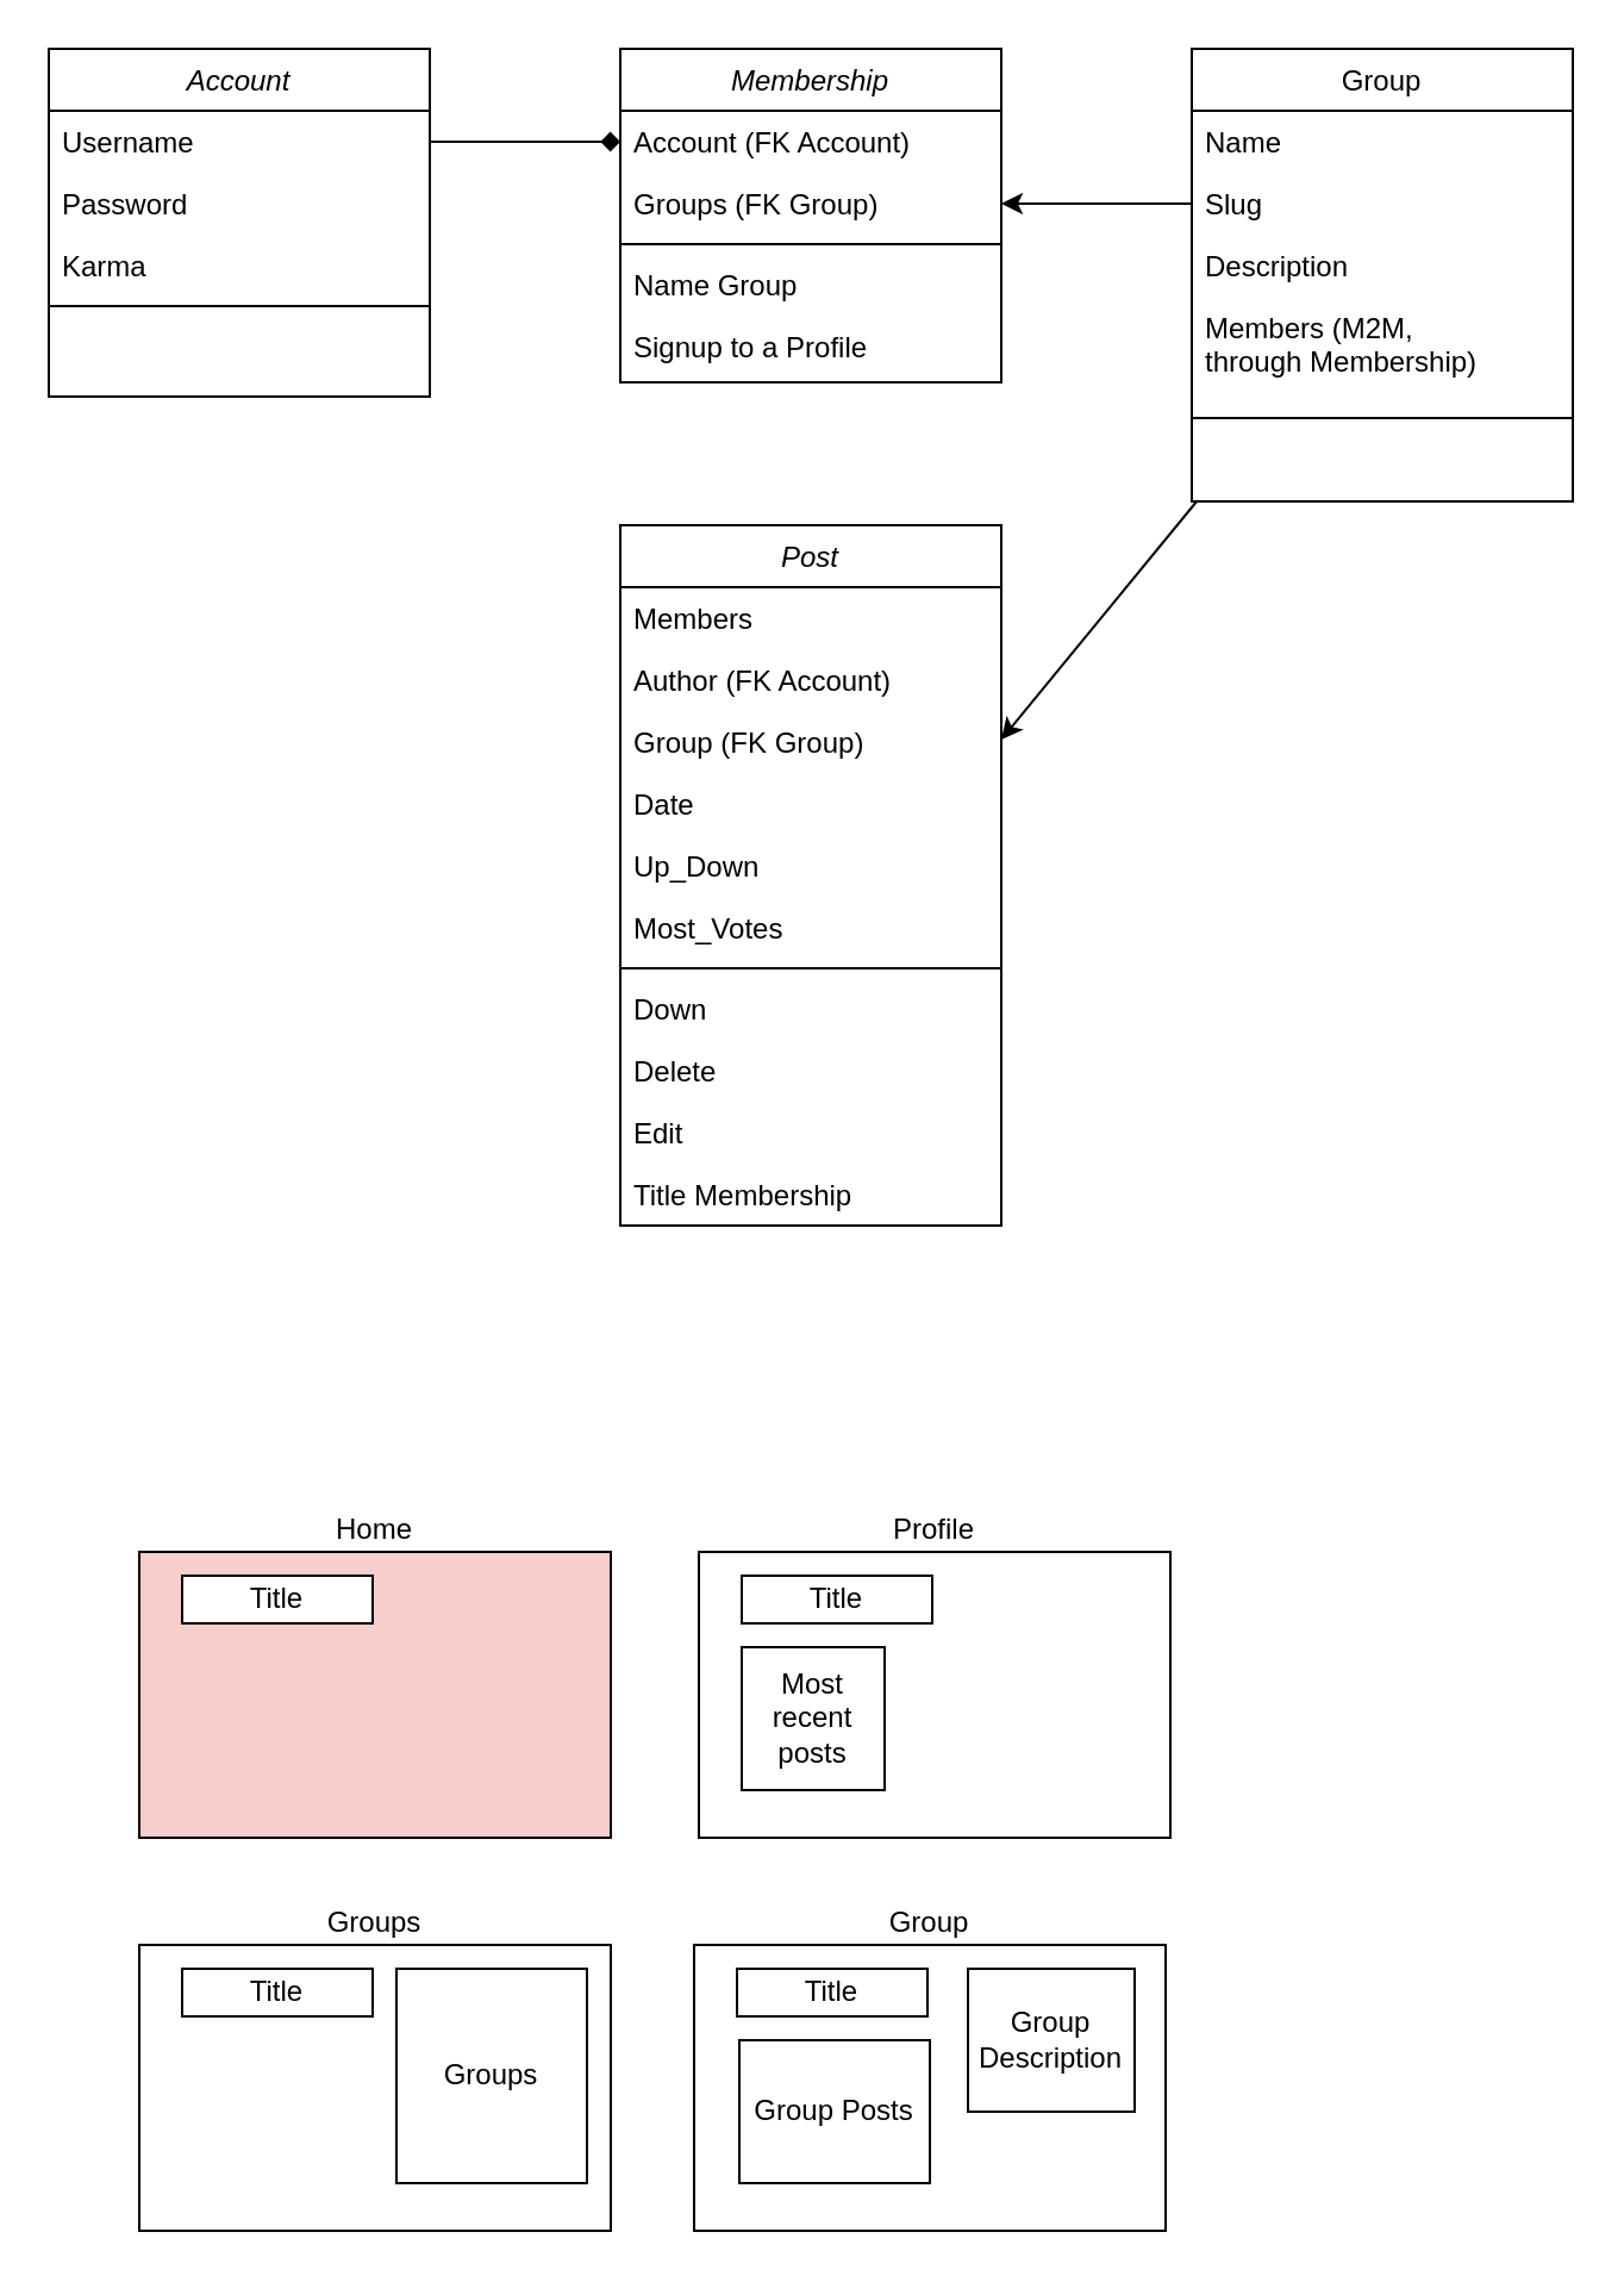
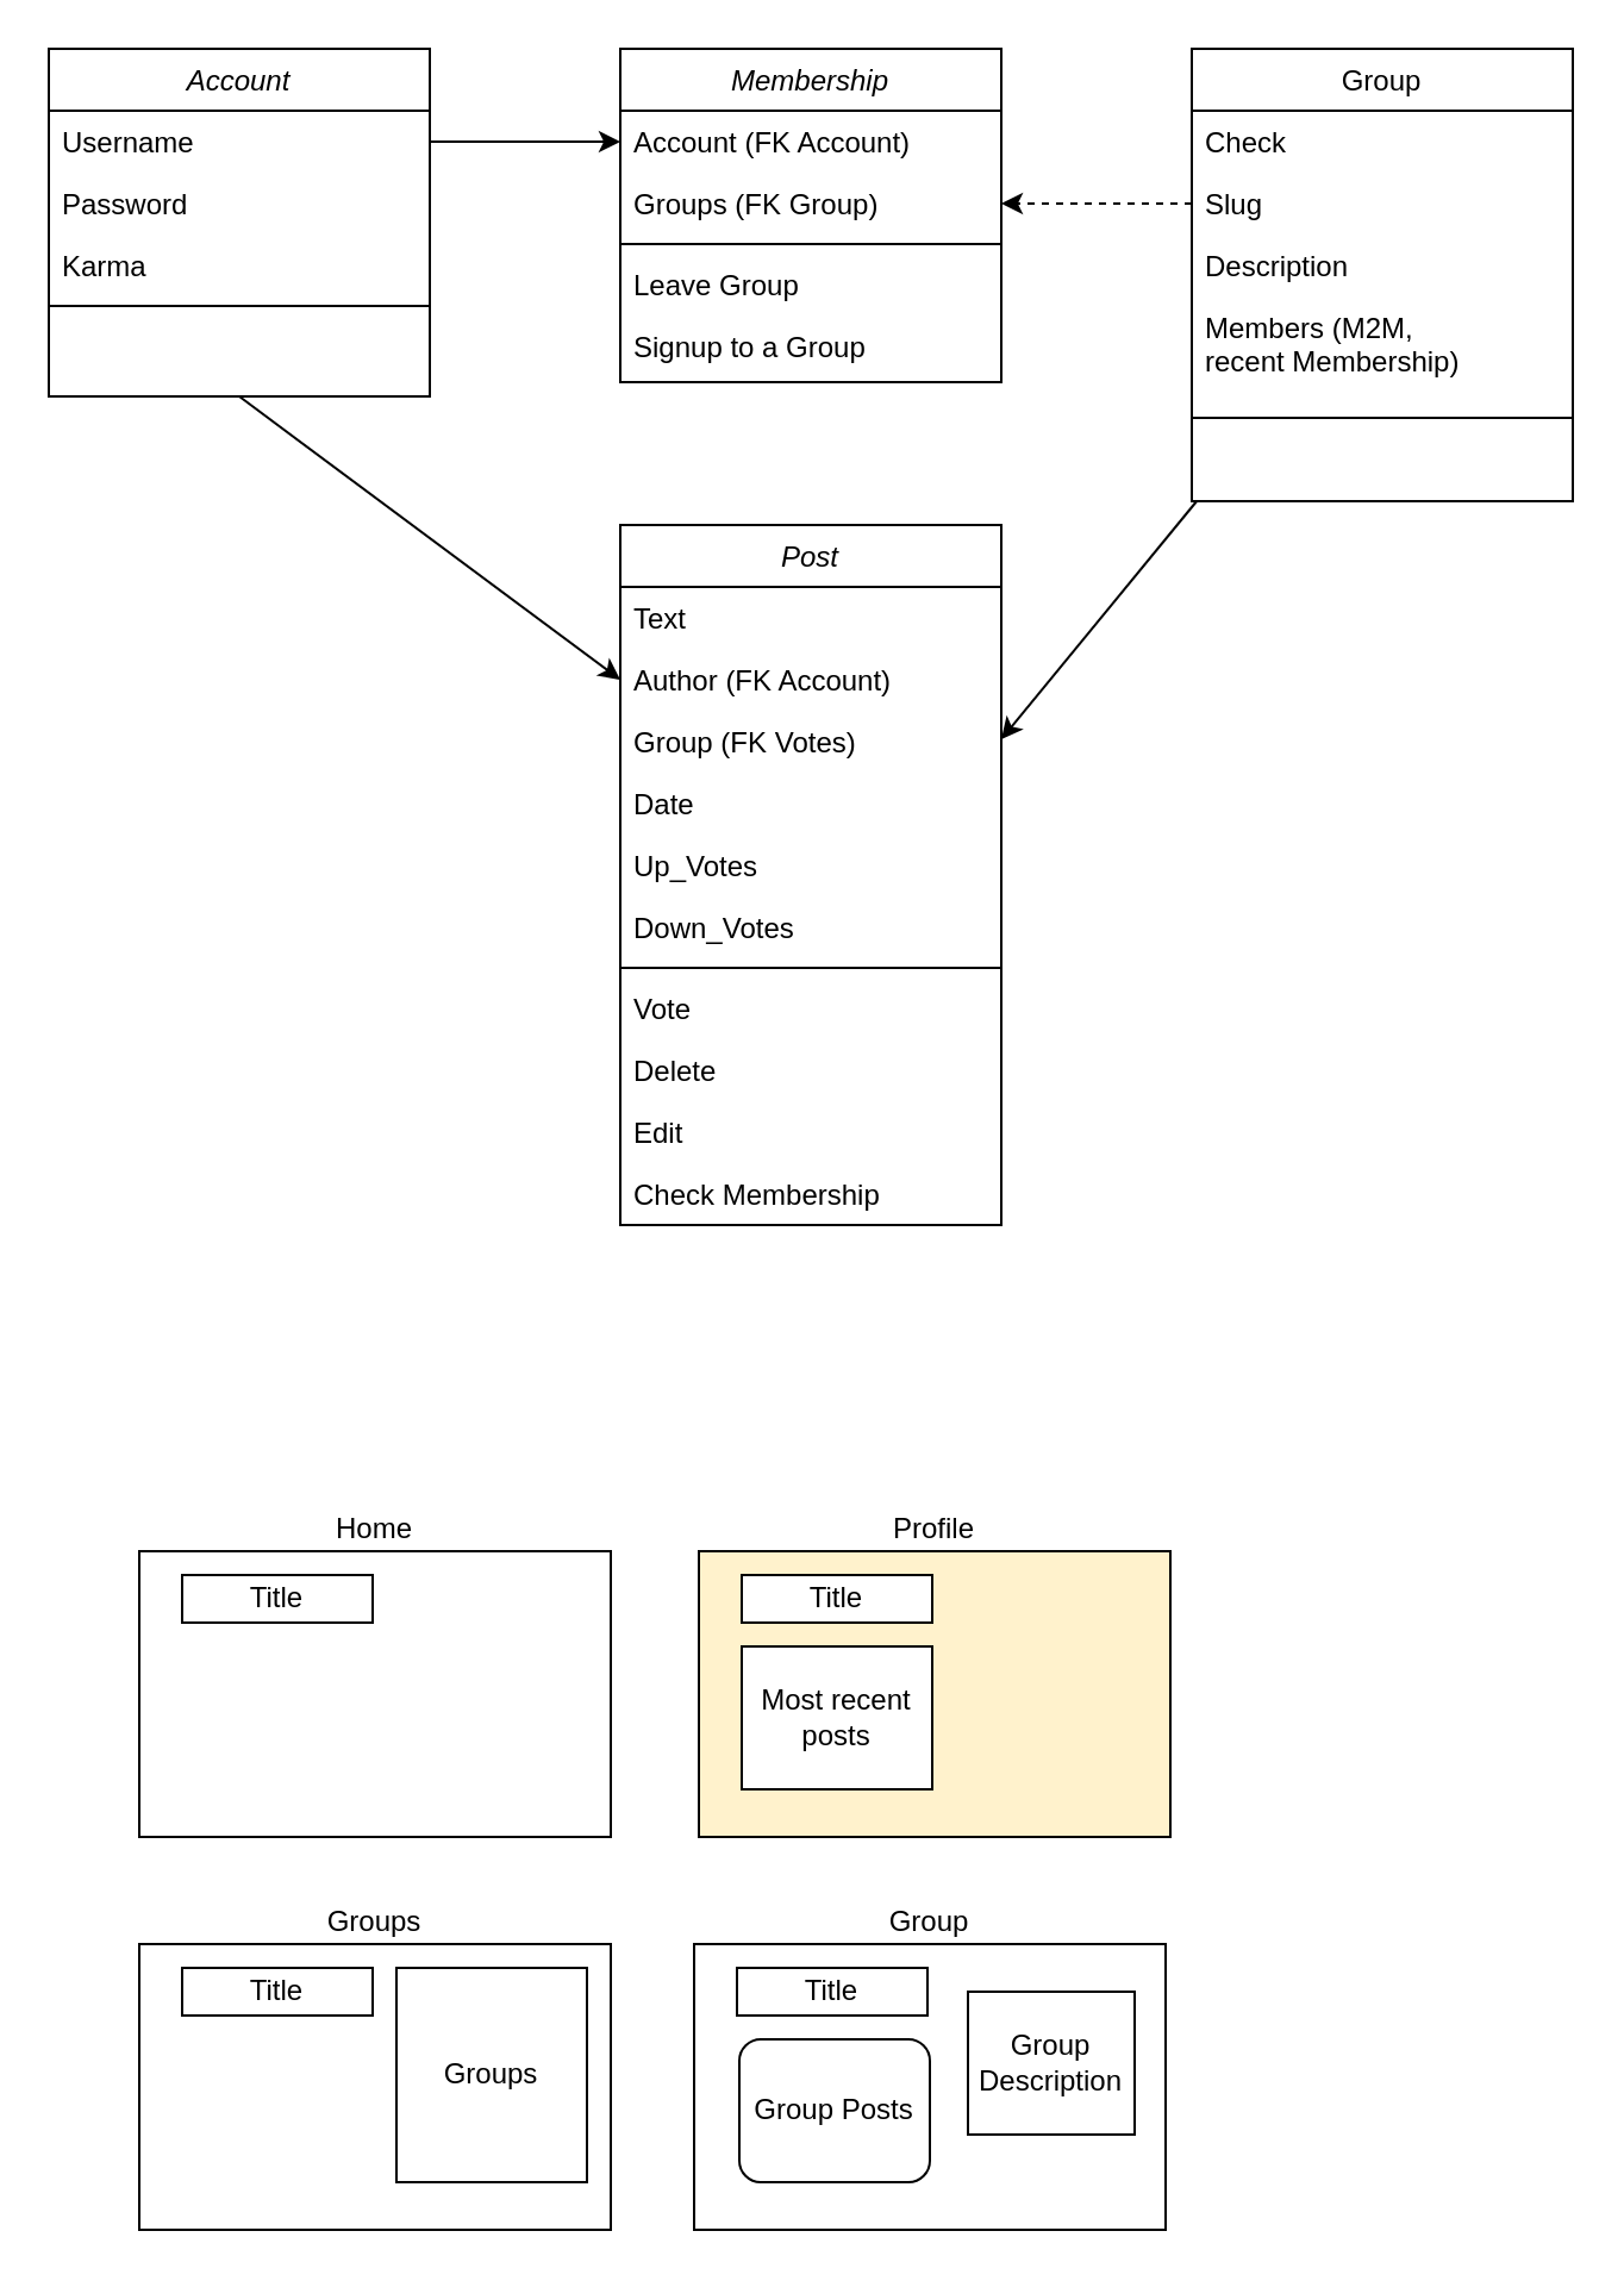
- <mxCell id="33" value="" style="endArrow=diamond;html=1;exitX=1;exitY=0.5;exitDx=0;exitDy=0;entryX=0;entryY=0.5;entryDx=0;entryDy=0;" edge="1" parent="1" source="15" target="9"><mxGeometry width="50" height="50" relative="1" as="geometry"><mxPoint x="90" y="300" as="sourcePoint" /><mxPoint x="140" y="250" as="targetPoint" /></mxGeometry></mxCell>
+ <mxCell id="33" value="" style="endArrow=classic;html=1;exitX=1;exitY=0.5;exitDx=0;exitDy=0;entryX=0;entryY=0.5;entryDx=0;entryDy=0;" edge="1" parent="1" source="15" target="9"><mxGeometry width="50" height="50" relative="1" as="geometry"><mxPoint x="90" y="300" as="sourcePoint" /><mxPoint x="140" y="250" as="targetPoint" /></mxGeometry></mxCell>
- <mxCell id="3" value="Name" style="text;align=left;verticalAlign=top;spacingLeft=4;spacingRight=4;overflow=hidden;rotatable=0;points=[[0,0.5],[1,0.5]];portConstraint=eastwest;" parent="2" vertex="1"><mxGeometry y="26" width="160" height="26" as="geometry" /></mxCell>
+ <mxCell id="3" value="Check" style="text;align=left;verticalAlign=top;spacingLeft=4;spacingRight=4;overflow=hidden;rotatable=0;points=[[0,0.5],[1,0.5]];portConstraint=eastwest;" parent="2" vertex="1"><mxGeometry y="26" width="160" height="26" as="geometry" /></mxCell>
- <mxCell id="34" value="" style="endArrow=classic;html=1;entryX=1;entryY=0.5;entryDx=0;entryDy=0;exitX=0;exitY=0.5;exitDx=0;exitDy=0;" edge="1" parent="1" source="4" target="10"><mxGeometry width="50" height="50" relative="1" as="geometry"><mxPoint x="50" y="300" as="sourcePoint" /><mxPoint x="100" y="250" as="targetPoint" /></mxGeometry></mxCell>
+ <mxCell id="34" value="" style="endArrow=classic;html=1;entryX=1;entryY=0.5;entryDx=0;entryDy=0;exitX=0;exitY=0.5;exitDx=0;exitDy=0;dashed=1;" edge="1" parent="1" source="4" target="10"><mxGeometry width="50" height="50" relative="1" as="geometry"><mxPoint x="50" y="300" as="sourcePoint" /><mxPoint x="100" y="250" as="targetPoint" /></mxGeometry></mxCell>
- <mxCell id="12" value="Name Group" style="text;align=left;verticalAlign=top;spacingLeft=4;spacingRight=4;overflow=hidden;rotatable=0;points=[[0,0.5],[1,0.5]];portConstraint=eastwest;" vertex="1" parent="8"><mxGeometry y="86" width="160" height="26" as="geometry" /></mxCell>
+ <mxCell id="12" value="Leave Group" style="text;align=left;verticalAlign=top;spacingLeft=4;spacingRight=4;overflow=hidden;rotatable=0;points=[[0,0.5],[1,0.5]];portConstraint=eastwest;" vertex="1" parent="8"><mxGeometry y="86" width="160" height="26" as="geometry" /></mxCell>
- <mxCell id="6" value="Members (M2M, &#10;through Membership)" style="text;align=left;verticalAlign=top;spacingLeft=4;spacingRight=4;overflow=hidden;rotatable=0;points=[[0,0.5],[1,0.5]];portConstraint=eastwest;rounded=0;shadow=0;html=0;" vertex="1" parent="2"><mxGeometry y="104" width="160" height="36" as="geometry" /></mxCell>
+ <mxCell id="6" value="Members (M2M, &#10;recent Membership)" style="text;align=left;verticalAlign=top;spacingLeft=4;spacingRight=4;overflow=hidden;rotatable=0;points=[[0,0.5],[1,0.5]];portConstraint=eastwest;rounded=0;shadow=0;html=0;" vertex="1" parent="2"><mxGeometry y="104" width="160" height="36" as="geometry" /></mxCell>
- <mxCell id="13" value="Signup to a Profile" style="text;align=left;verticalAlign=top;spacingLeft=4;spacingRight=4;overflow=hidden;rotatable=0;points=[[0,0.5],[1,0.5]];portConstraint=eastwest;" parent="8" vertex="1"><mxGeometry y="112" width="160" height="26" as="geometry" /></mxCell>
+ <mxCell id="13" value="Signup to a Group" style="text;align=left;verticalAlign=top;spacingLeft=4;spacingRight=4;overflow=hidden;rotatable=0;points=[[0,0.5],[1,0.5]];portConstraint=eastwest;" parent="8" vertex="1"><mxGeometry y="112" width="160" height="26" as="geometry" /></mxCell>
+ <mxCell id="31" value="" style="endArrow=none;html=1;exitX=0;exitY=0.5;exitDx=0;exitDy=0;entryX=0.5;entryY=1;entryDx=0;entryDy=0;startArrow=classic;startFill=1;endFill=0;" edge="1" parent="1" source="21" target="14"><mxGeometry width="50" height="50" relative="1" as="geometry"><mxPoint x="120" y="280" as="sourcePoint" /><mxPoint x="170" y="230" as="targetPoint" /></mxGeometry></mxCell>
- <mxCell id="20" value="Members" style="text;align=left;verticalAlign=top;spacingLeft=4;spacingRight=4;overflow=hidden;rotatable=0;points=[[0,0.5],[1,0.5]];portConstraint=eastwest;" vertex="1" parent="19"><mxGeometry y="26" width="160" height="26" as="geometry" /></mxCell>
+ <mxCell id="20" value="Text" style="text;align=left;verticalAlign=top;spacingLeft=4;spacingRight=4;overflow=hidden;rotatable=0;points=[[0,0.5],[1,0.5]];portConstraint=eastwest;" vertex="1" parent="19"><mxGeometry y="26" width="160" height="26" as="geometry" /></mxCell>
- <mxCell id="22" value="Group (FK Group)" style="text;align=left;verticalAlign=top;spacingLeft=4;spacingRight=4;overflow=hidden;rotatable=0;points=[[0,0.5],[1,0.5]];portConstraint=eastwest;rounded=0;shadow=0;html=0;" vertex="1" parent="19"><mxGeometry y="78" width="160" height="26" as="geometry" /></mxCell>
+ <mxCell id="22" value="Group (FK Votes)" style="text;align=left;verticalAlign=top;spacingLeft=4;spacingRight=4;overflow=hidden;rotatable=0;points=[[0,0.5],[1,0.5]];portConstraint=eastwest;rounded=0;shadow=0;html=0;" vertex="1" parent="19"><mxGeometry y="78" width="160" height="26" as="geometry" /></mxCell>
- <mxCell id="24" value="Up_Down" style="text;align=left;verticalAlign=top;spacingLeft=4;spacingRight=4;overflow=hidden;rotatable=0;points=[[0,0.5],[1,0.5]];portConstraint=eastwest;rounded=0;shadow=0;html=0;" vertex="1" parent="19"><mxGeometry y="130" width="160" height="26" as="geometry" /></mxCell>
+ <mxCell id="24" value="Up_Votes" style="text;align=left;verticalAlign=top;spacingLeft=4;spacingRight=4;overflow=hidden;rotatable=0;points=[[0,0.5],[1,0.5]];portConstraint=eastwest;rounded=0;shadow=0;html=0;" vertex="1" parent="19"><mxGeometry y="130" width="160" height="26" as="geometry" /></mxCell>
- <mxCell id="25" value="Most_Votes" style="text;align=left;verticalAlign=top;spacingLeft=4;spacingRight=4;overflow=hidden;rotatable=0;points=[[0,0.5],[1,0.5]];portConstraint=eastwest;rounded=0;shadow=0;html=0;" vertex="1" parent="19"><mxGeometry y="156" width="160" height="26" as="geometry" /></mxCell>
+ <mxCell id="25" value="Down_Votes" style="text;align=left;verticalAlign=top;spacingLeft=4;spacingRight=4;overflow=hidden;rotatable=0;points=[[0,0.5],[1,0.5]];portConstraint=eastwest;rounded=0;shadow=0;html=0;" vertex="1" parent="19"><mxGeometry y="156" width="160" height="26" as="geometry" /></mxCell>
- <mxCell id="27" value="Down" style="text;align=left;verticalAlign=top;spacingLeft=4;spacingRight=4;overflow=hidden;rotatable=0;points=[[0,0.5],[1,0.5]];portConstraint=eastwest;" vertex="1" parent="19"><mxGeometry y="190" width="160" height="26" as="geometry" /></mxCell>
+ <mxCell id="27" value="Vote" style="text;align=left;verticalAlign=top;spacingLeft=4;spacingRight=4;overflow=hidden;rotatable=0;points=[[0,0.5],[1,0.5]];portConstraint=eastwest;" vertex="1" parent="19"><mxGeometry y="190" width="160" height="26" as="geometry" /></mxCell>
- <mxCell id="30" value="Title Membership" style="text;align=left;verticalAlign=top;spacingLeft=4;spacingRight=4;overflow=hidden;rotatable=0;points=[[0,0.5],[1,0.5]];portConstraint=eastwest;" vertex="1" parent="19"><mxGeometry y="268" width="160" height="26" as="geometry" /></mxCell>
+ <mxCell id="30" value="Check Membership" style="text;align=left;verticalAlign=top;spacingLeft=4;spacingRight=4;overflow=hidden;rotatable=0;points=[[0,0.5],[1,0.5]];portConstraint=eastwest;" vertex="1" parent="19"><mxGeometry y="268" width="160" height="26" as="geometry" /></mxCell>
- <mxCell id="45" value="Home" style="rounded=0;whiteSpace=wrap;html=1;verticalAlign=bottom;horizontal=1;labelPosition=center;verticalLabelPosition=top;align=center;fillColor=#f8cecc;" vertex="1" parent="1"><mxGeometry x="58" y="651" width="198" height="120" as="geometry" /></mxCell>
+ <mxCell id="45" value="Home" style="rounded=0;whiteSpace=wrap;html=1;verticalAlign=bottom;horizontal=1;labelPosition=center;verticalLabelPosition=top;align=center;" vertex="1" parent="1"><mxGeometry x="58" y="651" width="198" height="120" as="geometry" /></mxCell>
- <mxCell id="41" value="Profile" style="rounded=0;whiteSpace=wrap;html=1;verticalAlign=bottom;horizontal=1;labelPosition=center;verticalLabelPosition=top;align=center;" vertex="1" parent="1"><mxGeometry x="293" y="651" width="198" height="120" as="geometry" /></mxCell>
+ <mxCell id="41" value="Profile" style="rounded=0;whiteSpace=wrap;html=1;verticalAlign=bottom;horizontal=1;labelPosition=center;verticalLabelPosition=top;align=center;fillColor=#fff2cc;" vertex="1" parent="1"><mxGeometry x="293" y="651" width="198" height="120" as="geometry" /></mxCell>
- <mxCell id="43" value="Most recent posts" style="rounded=0;whiteSpace=wrap;html=1;" vertex="1" parent="1"><mxGeometry x="311" y="691" width="60" height="60" as="geometry" /></mxCell>
+ <mxCell id="43" value="Most recent posts" style="rounded=0;whiteSpace=wrap;html=1;" vertex="1" parent="1"><mxGeometry x="311" y="691" width="80" height="60" as="geometry" /></mxCell>
- <mxCell id="44" value="Group Description" style="rounded=0;whiteSpace=wrap;html=1;" vertex="1" parent="1"><mxGeometry x="406" y="826" width="70" height="60" as="geometry" /></mxCell>
+ <mxCell id="44" value="Group Description" style="rounded=0;whiteSpace=wrap;html=1;" vertex="1" parent="1"><mxGeometry x="406" y="836" width="70" height="60" as="geometry" /></mxCell>
- <mxCell id="40" value="Group Posts" style="rounded=0;whiteSpace=wrap;html=1;" vertex="1" parent="1"><mxGeometry x="310" y="856" width="80" height="60" as="geometry" /></mxCell>
+ <mxCell id="40" value="Group Posts" style="whiteSpace=wrap;html=1;rounded=1;" vertex="1" parent="1"><mxGeometry x="310" y="856" width="80" height="60" as="geometry" /></mxCell>
